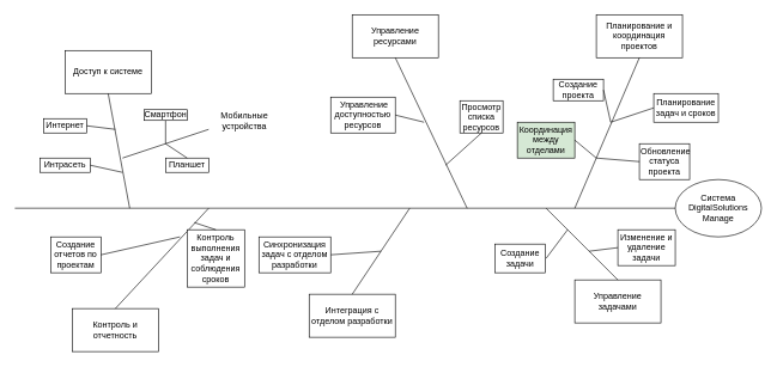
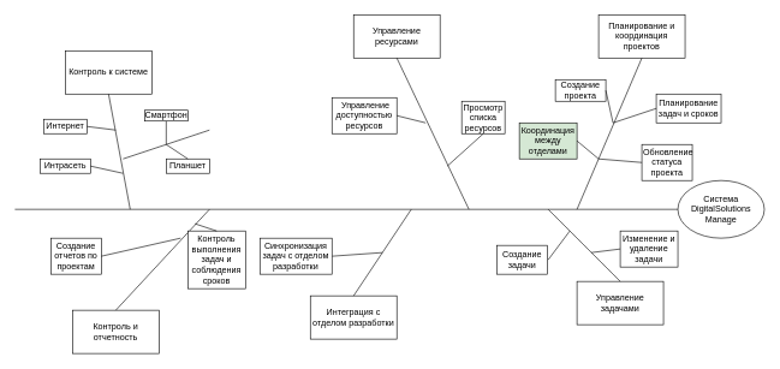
- <mxCell id="9" value="Доступ к системе" style="rounded=0;whiteSpace=wrap;html=1;" vertex="1" parent="1"><mxGeometry x="90" y="70" width="120" height="60" as="geometry" /></mxCell>
+ <mxCell id="9" value="Контроль к системе" style="rounded=0;whiteSpace=wrap;html=1;" vertex="1" parent="1"><mxGeometry x="90" y="70" width="120" height="60" as="geometry" /></mxCell>
- <mxCell id="47" value="Мобильные устройства" style="text;html=1;align=center;verticalAlign=middle;whiteSpace=wrap;rounded=0;" vertex="1" parent="1"><mxGeometry y="153" width="60" height="30" as="geometry" x="310" /></mxCell>
